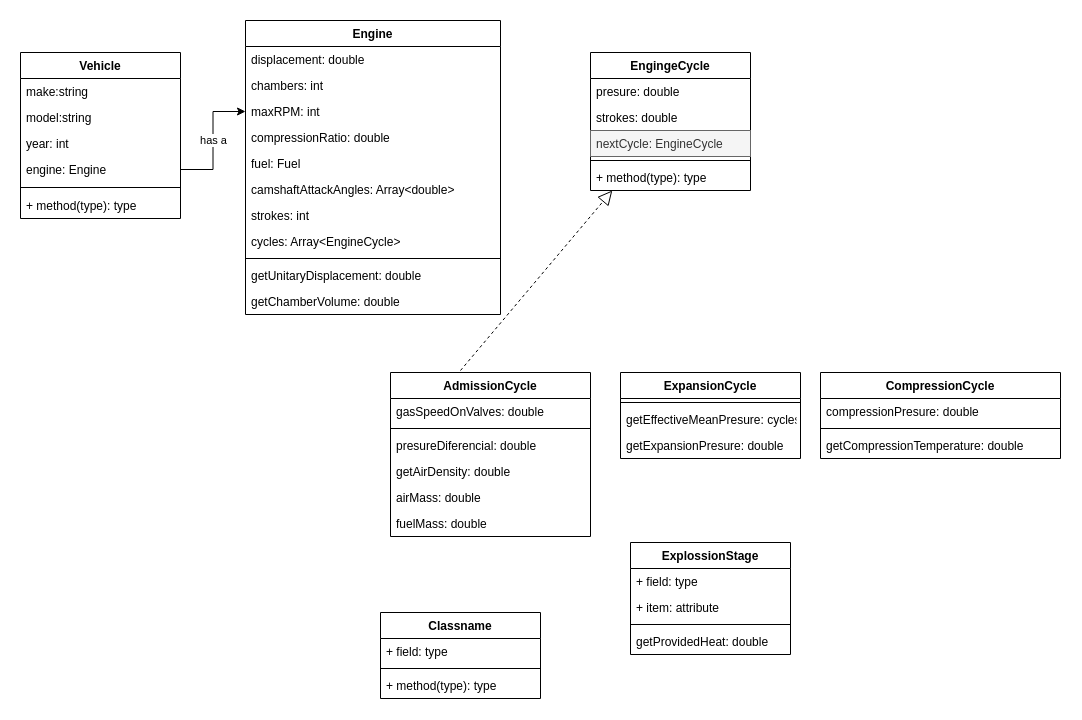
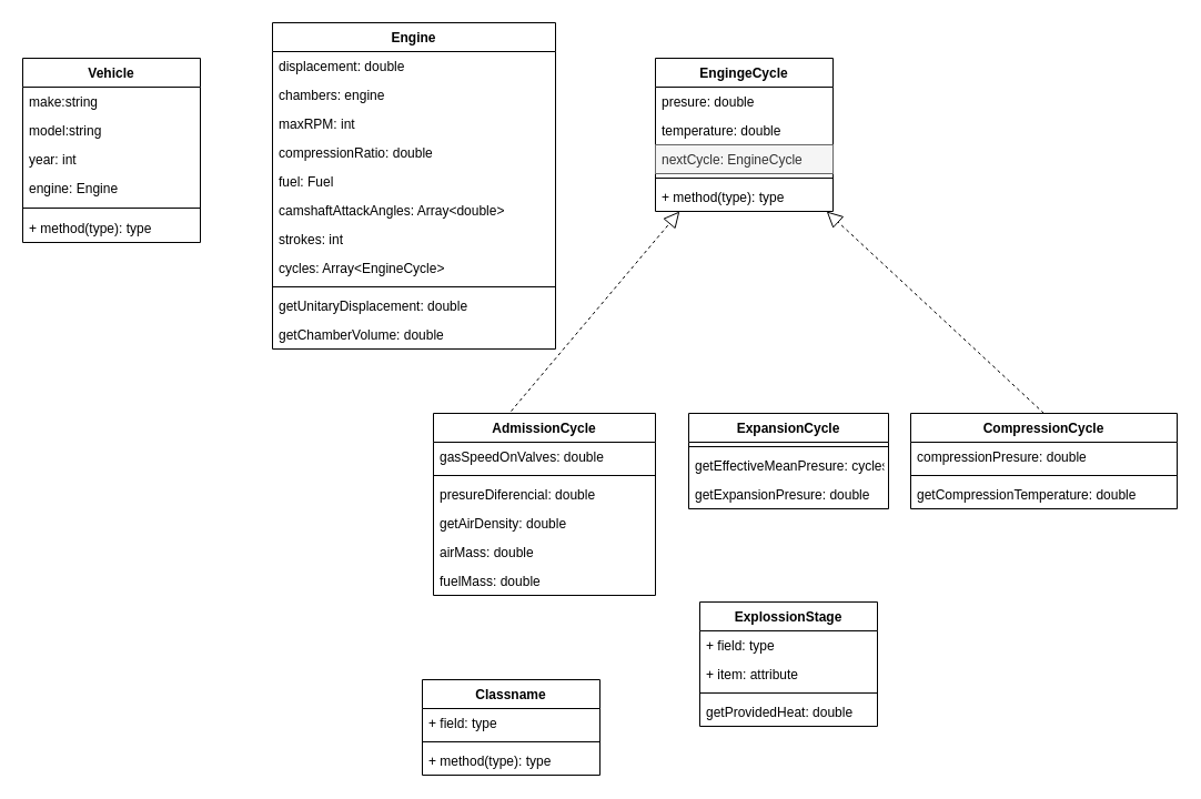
- <mxCell id="11" value="chambers: int" style="text;strokeColor=none;fillColor=none;align=left;verticalAlign=top;spacingLeft=4;spacingRight=4;overflow=hidden;rotatable=0;points=[[0,0.5],[1,0.5]];portConstraint=eastwest;" vertex="1" parent="9"><mxGeometry y="52" width="255" height="26" as="geometry" /></mxCell>
+ <mxCell id="11" value="chambers: engine" style="text;strokeColor=none;fillColor=none;align=left;verticalAlign=top;spacingLeft=4;spacingRight=4;overflow=hidden;rotatable=0;points=[[0,0.5],[1,0.5]];portConstraint=eastwest;" vertex="1" parent="9"><mxGeometry y="52" width="255" height="26" as="geometry" /></mxCell>
- <mxCell id="24" value="strokes: double" style="text;strokeColor=none;fillColor=none;align=left;verticalAlign=top;spacingLeft=4;spacingRight=4;overflow=hidden;rotatable=0;points=[[0,0.5],[1,0.5]];portConstraint=eastwest;" vertex="1" parent="22"><mxGeometry y="52" width="160" height="26" as="geometry" /></mxCell>
+ <mxCell id="24" value="temperature: double" style="text;strokeColor=none;fillColor=none;align=left;verticalAlign=top;spacingLeft=4;spacingRight=4;overflow=hidden;rotatable=0;points=[[0,0.5],[1,0.5]];portConstraint=eastwest;" vertex="1" parent="22"><mxGeometry y="52" width="160" height="26" as="geometry" /></mxCell>
- <mxCell id="21" value="has a" style="edgeStyle=orthogonalEdgeStyle;rounded=0;orthogonalLoop=1;jettySize=auto;html=1;entryX=0;entryY=0.5;entryDx=0;entryDy=0;" edge="1" parent="1" source="6" target="12"><mxGeometry relative="1" as="geometry" /></mxCell>
+ <mxCell id="49" value="" style="endArrow=block;dashed=1;endFill=0;endSize=12;html=1;exitX=0.5;exitY=0;exitDx=0;exitDy=0;" edge="1" parent="1" source="40" target="22"><mxGeometry width="160" relative="1" as="geometry"><mxPoint x="880" y="342" as="sourcePoint" /><mxPoint x="1040" y="342" as="targetPoint" /></mxGeometry></mxCell>
